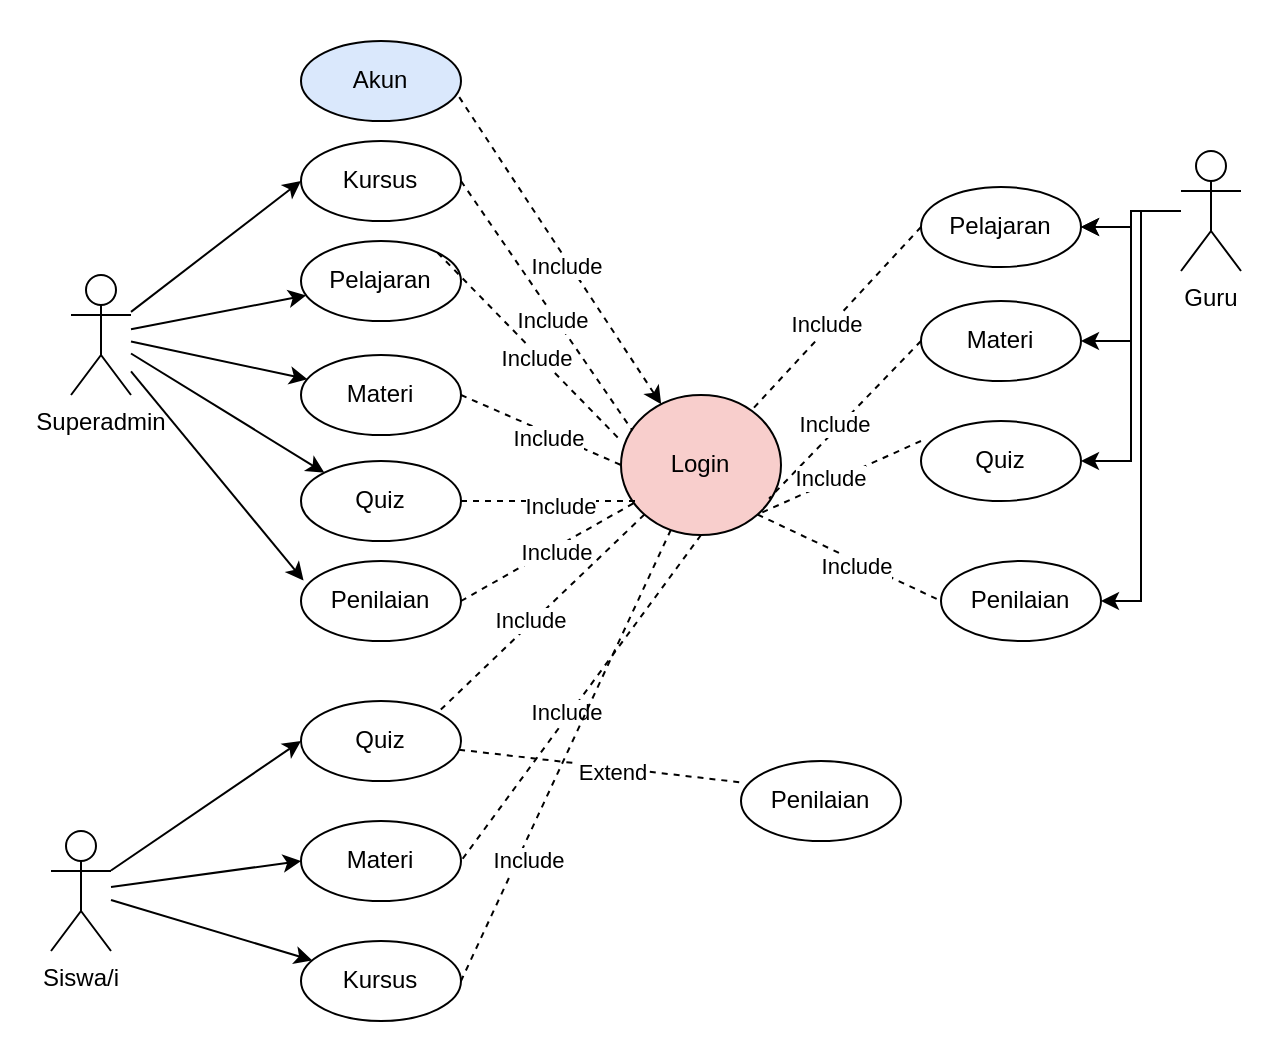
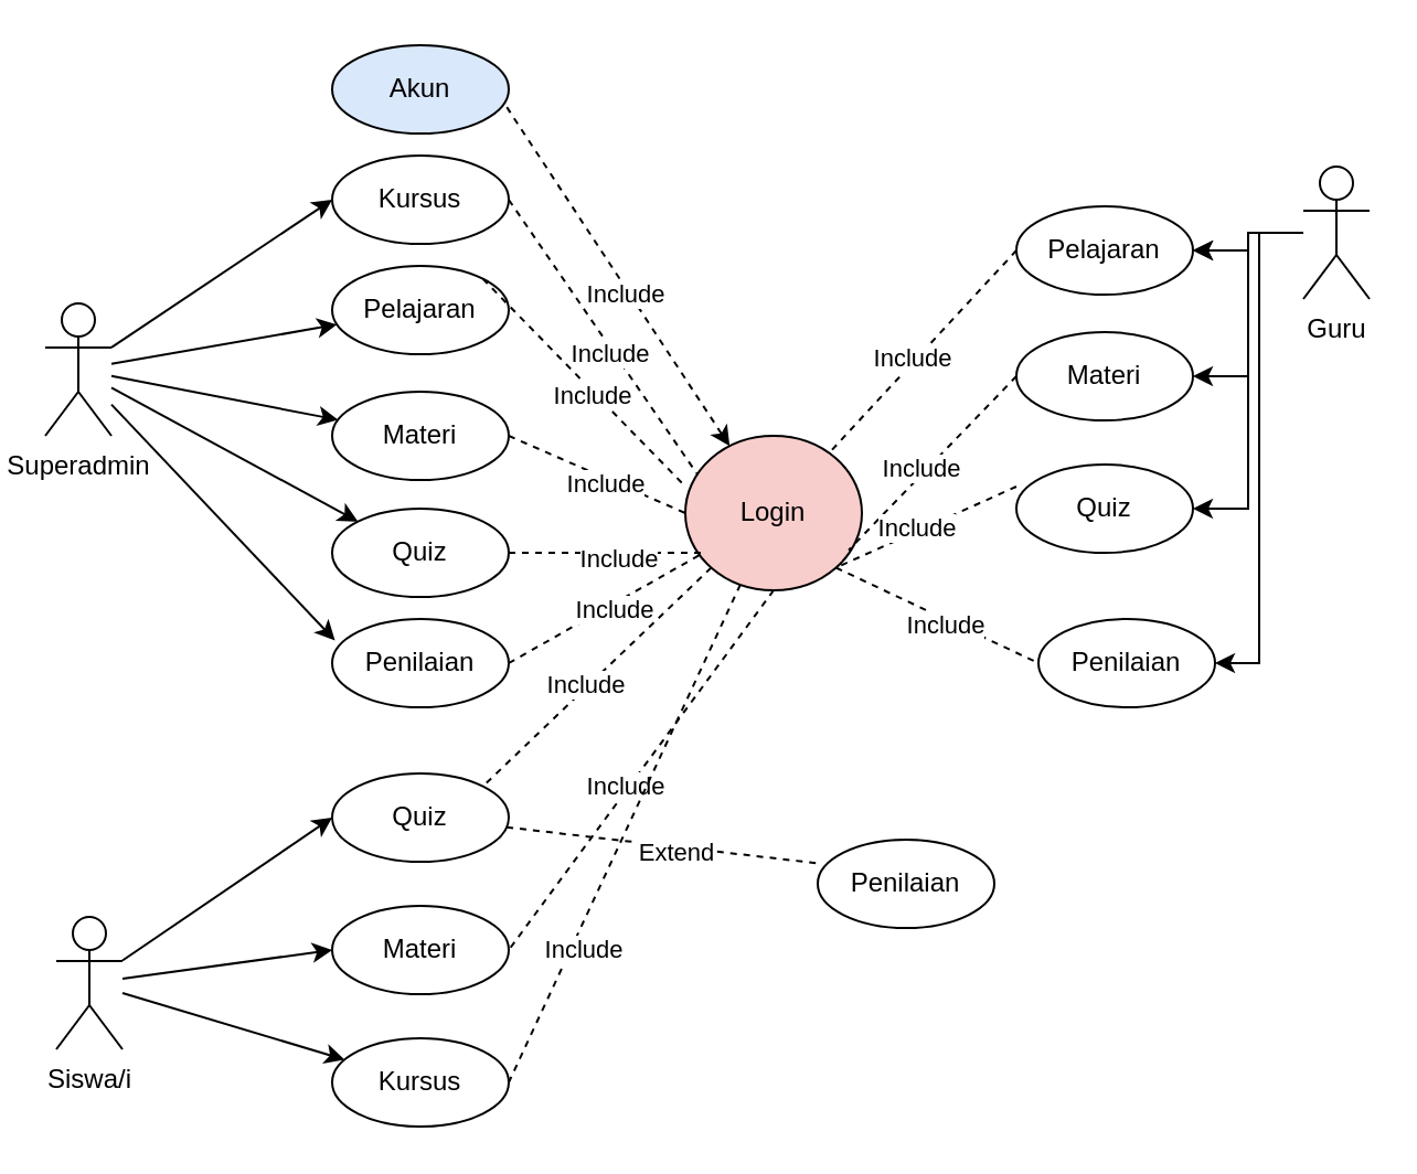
- <mxCell id="2" value="Superadmin" style="shape=umlActor;verticalLabelPosition=bottom;verticalAlign=top;html=1;outlineConnect=0;" vertex="1" parent="1"><mxGeometry x="35" y="137" width="30" height="60" as="geometry" /></mxCell>
+ <mxCell id="2" value="Superadmin" style="shape=umlActor;verticalLabelPosition=bottom;verticalAlign=top;html=1;outlineConnect=0;" vertex="1" parent="1"><mxGeometry x="20" y="137" width="30" height="60" as="geometry" /></mxCell>
